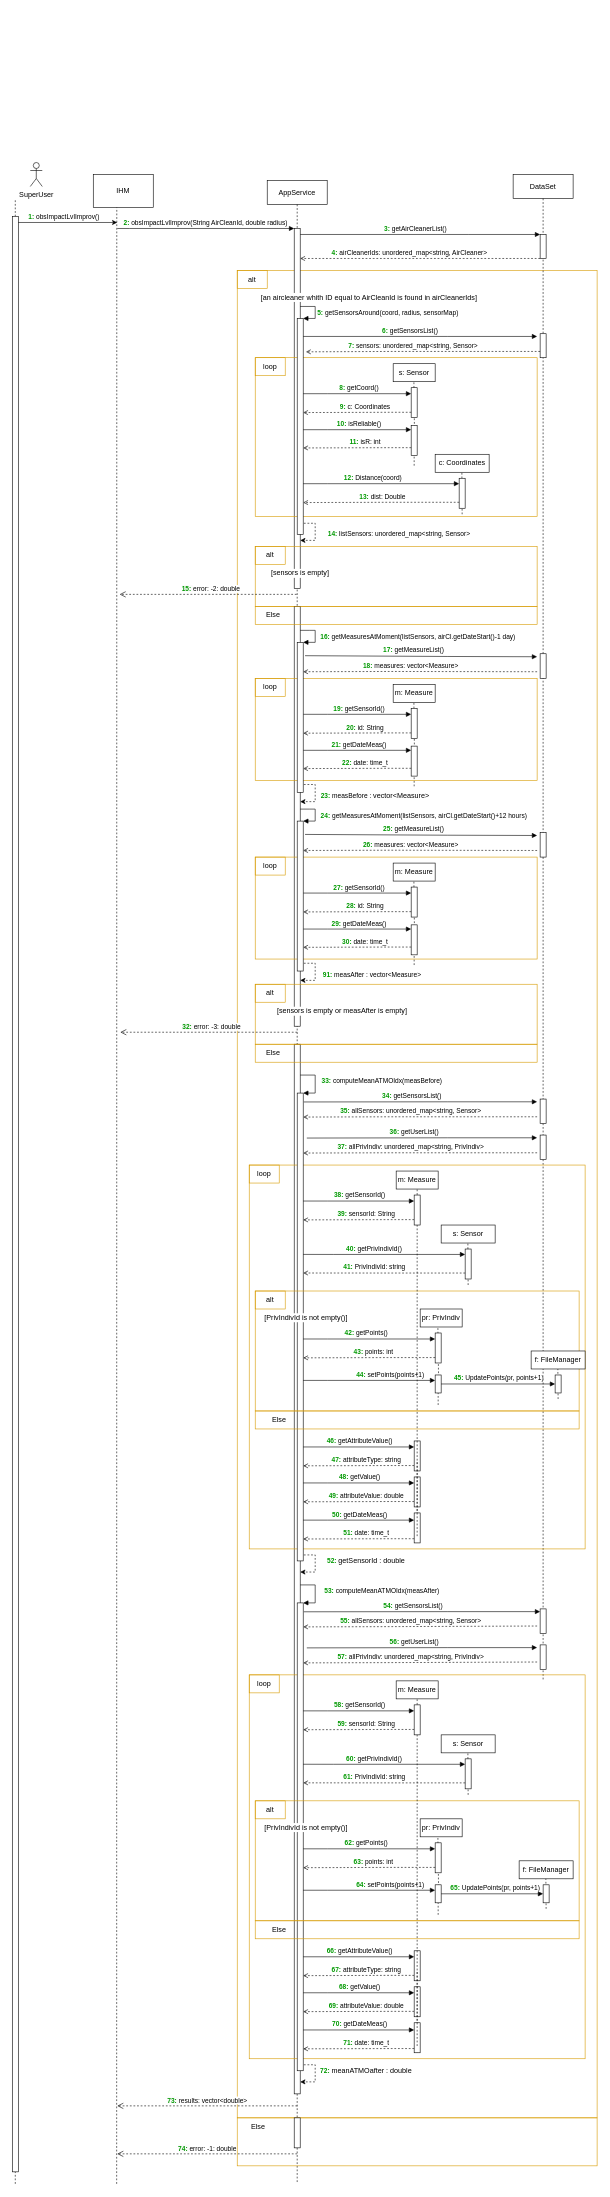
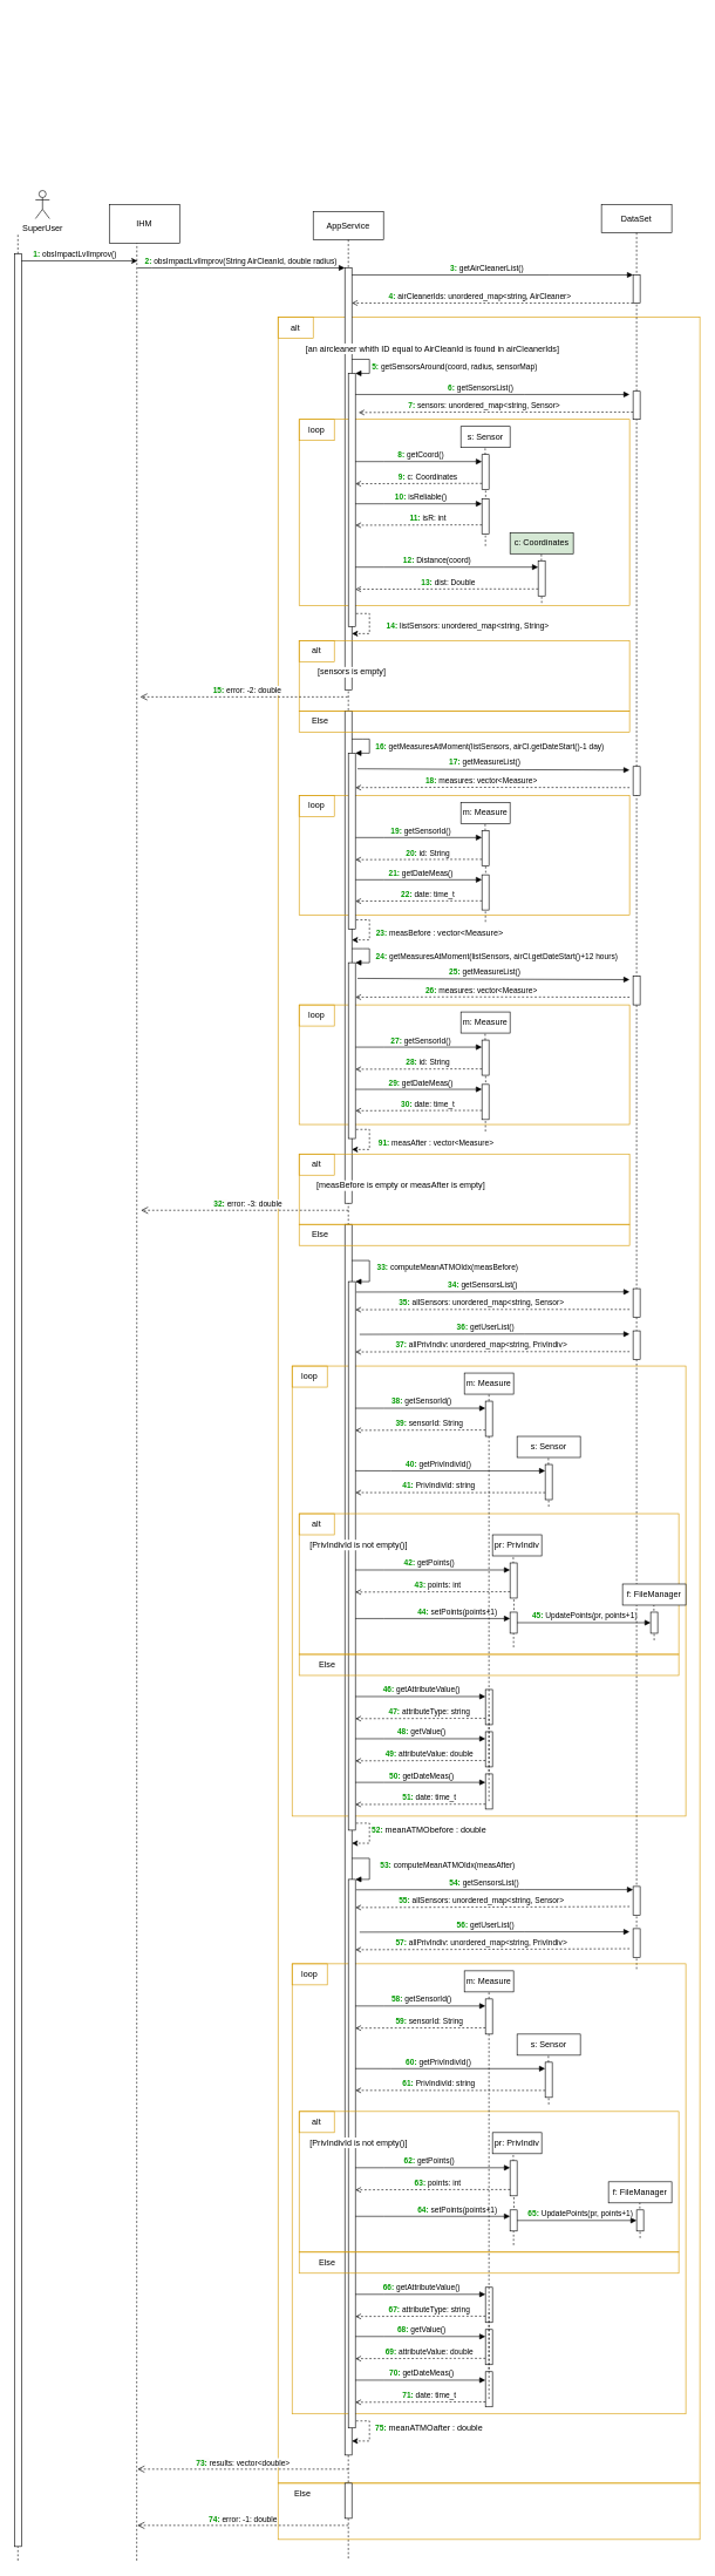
- <mxCell id="110" value="c: Coordinates" style="rounded=0;whiteSpace=wrap;html=1;" vertex="1" parent="1"><mxGeometry x="725" y="756.45" width="90" height="30" as="geometry" /></mxCell>
+ <mxCell id="110" value="c: Coordinates" style="rounded=0;whiteSpace=wrap;html=1;fillColor=#d5e8d4;" vertex="1" parent="1"><mxGeometry x="725" y="756.45" width="90" height="30" as="geometry" /></mxCell>
- <mxCell id="124" value="&lt;font style=&quot;font-size: 11px;&quot;&gt;&lt;b style=&quot;border-color: var(--border-color); caret-color: rgb(0, 153, 0); color: rgb(0, 153, 0);&quot;&gt;14:&amp;nbsp;&lt;/b&gt;&lt;span style=&quot;border-color: var(--border-color); caret-color: rgb(0, 153, 0);&quot;&gt;listSensors&lt;span style=&quot;color: rgb(0, 0, 0); font-weight: normal; background-color: initial;&quot;&gt;:&amp;nbsp;&lt;/span&gt;&lt;span style=&quot;color: rgb(0, 0, 0); font-weight: normal; background-color: rgb(255, 255, 255);&quot;&gt;unordered_map&amp;lt;string, Sensor&amp;gt;&lt;/span&gt;&lt;br&gt;&lt;/span&gt;&lt;/font&gt;" style="text;html=1;strokeColor=none;fillColor=none;align=center;verticalAlign=middle;whiteSpace=wrap;rounded=0;" vertex="1" parent="1"><mxGeometry x="525" y="880" width="280" height="20" as="geometry" /></mxCell>
+ <mxCell id="124" value="&lt;font style=&quot;font-size: 11px;&quot;&gt;&lt;b style=&quot;border-color: var(--border-color); caret-color: rgb(0, 153, 0); color: rgb(0, 153, 0);&quot;&gt;14:&amp;nbsp;&lt;/b&gt;&lt;span style=&quot;border-color: var(--border-color); caret-color: rgb(0, 153, 0);&quot;&gt;listSensors&lt;span style=&quot;color: rgb(0, 0, 0); font-weight: normal; background-color: initial;&quot;&gt;:&amp;nbsp;&lt;/span&gt;&lt;span style=&quot;color: rgb(0, 0, 0); font-weight: normal; background-color: rgb(255, 255, 255);&quot;&gt;unordered_map&amp;lt;string, String&amp;gt;&lt;/span&gt;&lt;br&gt;&lt;/span&gt;&lt;/font&gt;" style="text;html=1;strokeColor=none;fillColor=none;align=center;verticalAlign=middle;whiteSpace=wrap;rounded=0;" vertex="1" parent="1"><mxGeometry x="525" y="880" width="280" height="20" as="geometry" /></mxCell>
- <mxCell id="182" value="[sensors&amp;nbsp;is empty or&amp;nbsp;measAfter&amp;nbsp;is empty]" style="text;html=1;strokeColor=none;fillColor=none;align=center;verticalAlign=middle;whiteSpace=wrap;rounded=0;labelBackgroundColor=default;" vertex="1" parent="1"><mxGeometry x="435" y="1670" width="270" height="30" as="geometry" /></mxCell>
+ <mxCell id="182" value="[measBefore&amp;nbsp;is empty or&amp;nbsp;measAfter&amp;nbsp;is empty]" style="text;html=1;strokeColor=none;fillColor=none;align=center;verticalAlign=middle;whiteSpace=wrap;rounded=0;labelBackgroundColor=default;" vertex="1" parent="1"><mxGeometry x="435" y="1670" width="270" height="30" as="geometry" /></mxCell>
- <mxCell id="73" value="&lt;font style=&quot;&quot;&gt;&lt;b style=&quot;font-size: 11px; border-color: var(--border-color); caret-color: rgb(0, 153, 0); color: rgb(0, 153, 0);&quot;&gt;52:&lt;/b&gt;&lt;span style=&quot;border-color: var(--border-color);&quot;&gt;&lt;span style=&quot;caret-color: rgb(0, 153, 0); font-size: 11px;&quot;&gt;&amp;nbsp;&lt;/span&gt;&lt;font style=&quot;background-color: initial;&quot;&gt;&lt;span style=&quot;border-color: var(--border-color);&quot;&gt;getSensorId&amp;nbsp;: &lt;span style=&quot;caret-color: rgb(0, 153, 0);&quot;&gt;double&lt;/span&gt;&lt;/span&gt;&lt;/font&gt;&lt;br&gt;&lt;/span&gt;&lt;/font&gt;" style="text;html=1;strokeColor=none;fillColor=none;align=center;verticalAlign=middle;whiteSpace=wrap;rounded=0;" vertex="1" parent="9"><mxGeometry x="80" y="2291.45" width="170" height="20" as="geometry" /></mxCell>
+ <mxCell id="73" value="&lt;font style=&quot;&quot;&gt;&lt;b style=&quot;font-size: 11px; border-color: var(--border-color); caret-color: rgb(0, 153, 0); color: rgb(0, 153, 0);&quot;&gt;52:&lt;/b&gt;&lt;span style=&quot;border-color: var(--border-color);&quot;&gt;&lt;span style=&quot;caret-color: rgb(0, 153, 0); font-size: 11px;&quot;&gt;&amp;nbsp;&lt;/span&gt;&lt;font style=&quot;background-color: initial;&quot;&gt;&lt;span style=&quot;border-color: var(--border-color);&quot;&gt;meanATMObefore&amp;nbsp;: &lt;span style=&quot;caret-color: rgb(0, 153, 0);&quot;&gt;double&lt;/span&gt;&lt;/span&gt;&lt;/font&gt;&lt;br&gt;&lt;/span&gt;&lt;/font&gt;" style="text;html=1;strokeColor=none;fillColor=none;align=center;verticalAlign=middle;whiteSpace=wrap;rounded=0;" vertex="1" parent="9"><mxGeometry x="80" y="2291.45" width="170" height="20" as="geometry" /></mxCell>
- <mxCell id="253" value="&lt;font style=&quot;&quot;&gt;&lt;b style=&quot;font-size: 11px; border-color: var(--border-color); caret-color: rgb(0, 153, 0); color: rgb(0, 153, 0);&quot;&gt;72:&lt;/b&gt;&lt;span style=&quot;border-color: var(--border-color);&quot;&gt;&lt;span style=&quot;caret-color: rgb(0, 153, 0); font-size: 11px;&quot;&gt;&amp;nbsp;&lt;/span&gt;&lt;font style=&quot;background-color: initial;&quot;&gt;&lt;span style=&quot;border-color: var(--border-color);&quot;&gt;meanATMOafter : &lt;span style=&quot;caret-color: rgb(0, 153, 0);&quot;&gt;double&lt;/span&gt;&lt;/span&gt;&lt;/font&gt;&lt;br&gt;&lt;/span&gt;&lt;/font&gt;" style="text;html=1;strokeColor=none;fillColor=none;align=center;verticalAlign=middle;whiteSpace=wrap;rounded=0;" vertex="1" parent="1"><mxGeometry x="525" y="3441.45" width="170" height="20" as="geometry" /></mxCell>
+ <mxCell id="253" value="&lt;font style=&quot;&quot;&gt;&lt;b style=&quot;font-size: 11px; border-color: var(--border-color); caret-color: rgb(0, 153, 0); color: rgb(0, 153, 0);&quot;&gt;75:&lt;/b&gt;&lt;span style=&quot;border-color: var(--border-color);&quot;&gt;&lt;span style=&quot;caret-color: rgb(0, 153, 0); font-size: 11px;&quot;&gt;&amp;nbsp;&lt;/span&gt;&lt;font style=&quot;background-color: initial;&quot;&gt;&lt;span style=&quot;border-color: var(--border-color);&quot;&gt;meanATMOafter : &lt;span style=&quot;caret-color: rgb(0, 153, 0);&quot;&gt;double&lt;/span&gt;&lt;/span&gt;&lt;/font&gt;&lt;br&gt;&lt;/span&gt;&lt;/font&gt;" style="text;html=1;strokeColor=none;fillColor=none;align=center;verticalAlign=middle;whiteSpace=wrap;rounded=0;" vertex="1" parent="1"><mxGeometry x="525" y="3441.45" width="170" height="20" as="geometry" /></mxCell>
